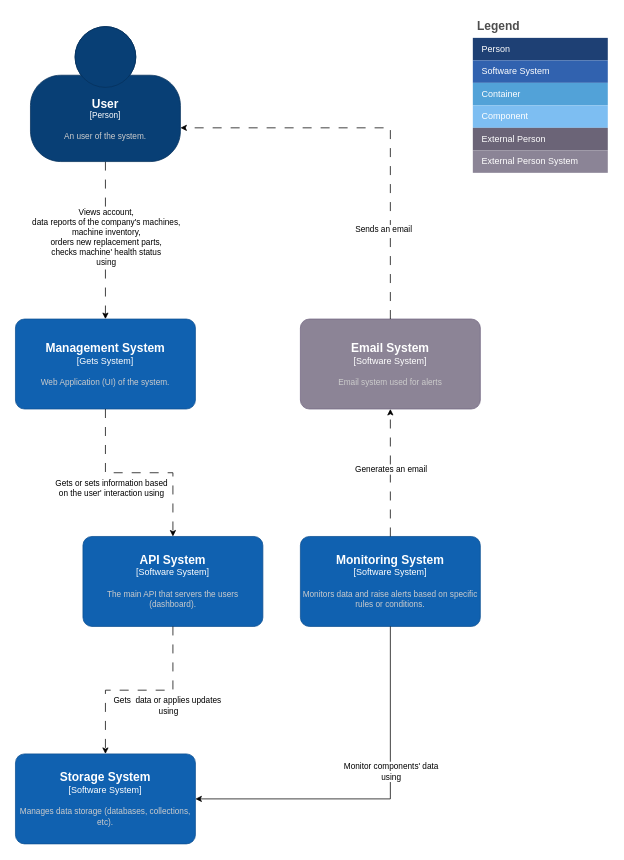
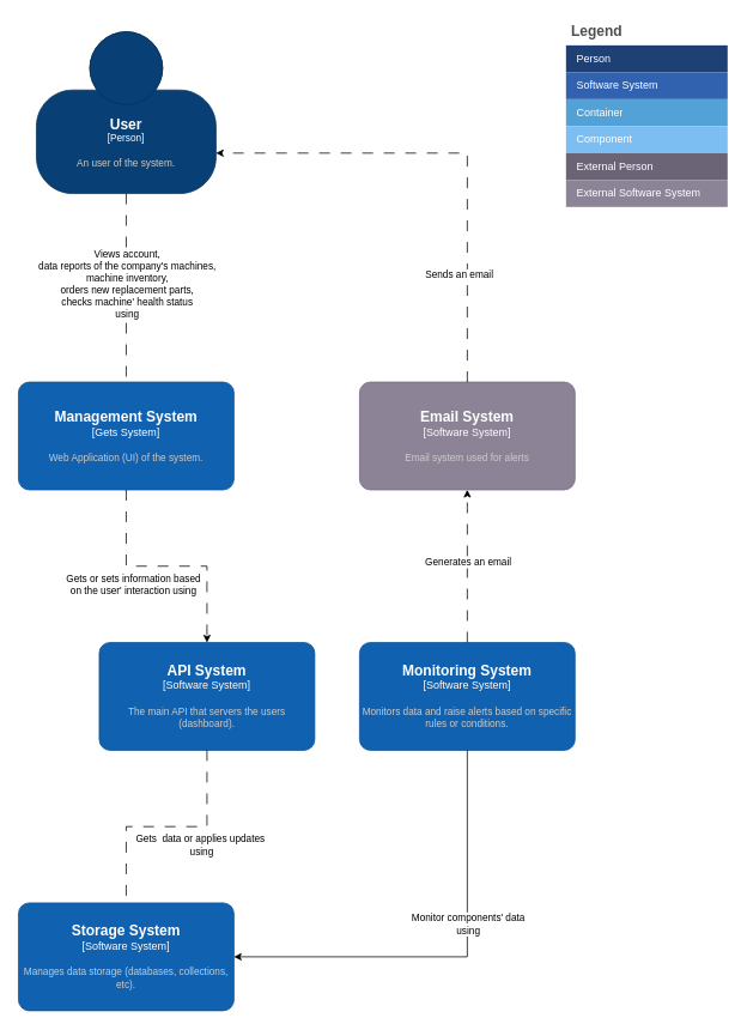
- <mxCell id="18" value="External Person System" style="shape=partialRectangle;html=1;whiteSpace=wrap;connectable=0;strokeColor=inherit;overflow=hidden;fillColor=#8b8496;top=0;left=0;bottom=0;right=0;pointerEvents=1;fontSize=12;align=left;fontColor=#FFFFFF;gradientColor=none;spacingLeft=10;spacingRight=4;" vertex="1" parent="17"><mxGeometry width="180" height="30" as="geometry"><mxRectangle width="180" height="30" as="alternateBounds" /></mxGeometry></mxCell>
+ <mxCell id="18" value="External Software System" style="shape=partialRectangle;html=1;whiteSpace=wrap;connectable=0;strokeColor=inherit;overflow=hidden;fillColor=#8b8496;top=0;left=0;bottom=0;right=0;pointerEvents=1;fontSize=12;align=left;fontColor=#FFFFFF;gradientColor=none;spacingLeft=10;spacingRight=4;" vertex="1" parent="17"><mxGeometry width="180" height="30" as="geometry"><mxRectangle width="180" height="30" as="alternateBounds" /></mxGeometry></mxCell>
- <mxCell id="2" style="edgeStyle=orthogonalEdgeStyle;rounded=0;orthogonalLoop=1;jettySize=auto;html=1;dashed=1;dashPattern=12 12;" edge="1" parent="1" source="4" target="5"><mxGeometry relative="1" as="geometry" /></mxCell>
+ <mxCell id="2" style="edgeStyle=orthogonalEdgeStyle;rounded=0;orthogonalLoop=1;jettySize=auto;html=1;dashed=1;dashPattern=12 12;endArrow=none;" edge="1" parent="1" source="4" target="5"><mxGeometry relative="1" as="geometry" /></mxCell>
- <mxCell id="23" style="edgeStyle=orthogonalEdgeStyle;rounded=0;orthogonalLoop=1;jettySize=auto;html=1;dashed=1;dashPattern=12 12;exitX=0.5;exitY=1;exitDx=0;exitDy=0;exitPerimeter=0;" edge="1" parent="1" source="19" target="22"><mxGeometry relative="1" as="geometry"><mxPoint x="140" y="875" as="sourcePoint" /><mxPoint x="150" y="725" as="targetPoint" /></mxGeometry></mxCell>
+ <mxCell id="23" style="edgeStyle=orthogonalEdgeStyle;rounded=0;orthogonalLoop=1;jettySize=auto;html=1;dashed=1;dashPattern=12 12;exitX=0.5;exitY=1;exitDx=0;exitDy=0;exitPerimeter=0;endArrow=none;" edge="1" parent="1" source="19" target="22"><mxGeometry relative="1" as="geometry"><mxPoint x="140" y="875" as="sourcePoint" /><mxPoint x="150" y="725" as="targetPoint" /></mxGeometry></mxCell>
